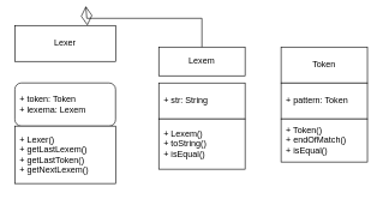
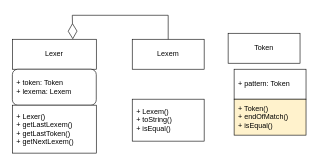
- <mxCell id="2" value="Lexer" style="rounded=0;whiteSpace=wrap;html=1;" vertex="1" parent="1"><mxGeometry x="20" y="30" width="140" height="50" as="geometry" /></mxCell>
+ <mxCell id="2" value="Lexer" style="rounded=0;whiteSpace=wrap;html=1;" vertex="1" parent="1"><mxGeometry x="20" y="60" width="140" height="50" as="geometry" /></mxCell>
- <mxCell id="5" value="Lexem" style="rounded=0;whiteSpace=wrap;html=1;" vertex="1" parent="1"><mxGeometry x="220" y="60" width="120" height="40" as="geometry" /></mxCell>
+ <mxCell id="5" value="Lexem" style="rounded=0;whiteSpace=wrap;html=1;" vertex="1" parent="1"><mxGeometry x="220" y="60" width="120" height="50" as="geometry" /></mxCell>
- <mxCell id="6" value="Token" style="rounded=0;whiteSpace=wrap;html=1;" vertex="1" parent="1"><mxGeometry x="390" y="60" width="120" height="50" as="geometry" /></mxCell>
+ <mxCell id="6" value="Token" style="rounded=0;whiteSpace=wrap;html=1;" vertex="1" parent="1"><mxGeometry x="380" y="50" width="120" height="50" as="geometry" /></mxCell>
- <mxCell id="7" value="+ str: String" style="rounded=0;whiteSpace=wrap;html=1;align=left;spacingLeft=5;" vertex="1" parent="1"><mxGeometry x="220" y="110" width="120" height="50" as="geometry" /></mxCell>
- <mxCell id="10" value="+ Token()&lt;br&gt;+ endOfMatch()&lt;br&gt;+ isEqual()" style="rounded=0;whiteSpace=wrap;html=1;align=left;spacingLeft=5;" vertex="1" parent="1"><mxGeometry x="390" y="160" width="120" height="60" as="geometry" /></mxCell>
+ <mxCell id="10" value="+ Token()&lt;br&gt;+ endOfMatch()&lt;br&gt;+ isEqual()" style="rounded=0;whiteSpace=wrap;html=1;align=left;spacingLeft=5;fillColor=#fff2cc;" vertex="1" parent="1"><mxGeometry x="390" y="160" width="120" height="60" as="geometry" /></mxCell>
